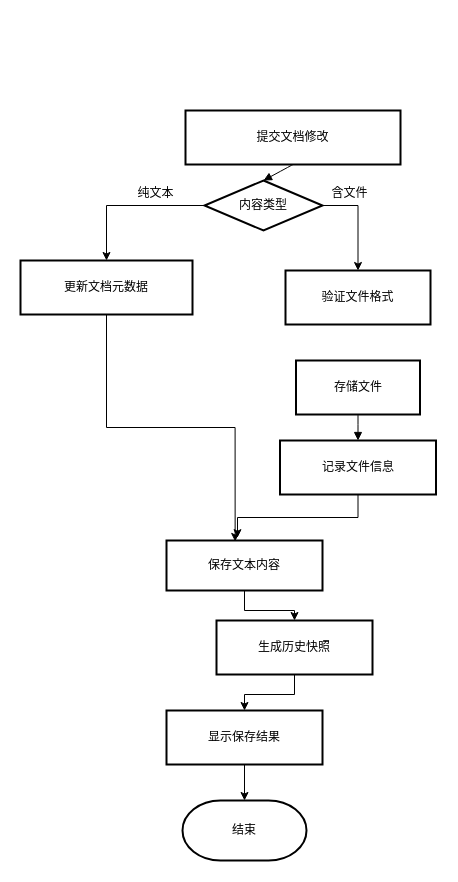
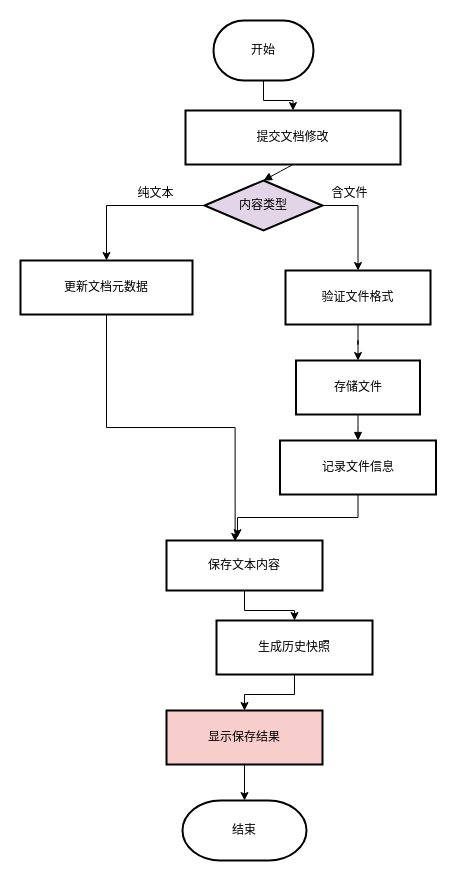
+ <mxCell id="20" value="开始" style="strokeWidth=2;html=1;shape=mxgraph.flowchart.terminator;whiteSpace=wrap;" vertex="1" parent="1"><mxGeometry x="213" y="20" width="100" height="60" as="geometry" /></mxCell>
+ <mxCell id="19" value="" style="edgeStyle=orthogonalEdgeStyle;rounded=0;orthogonalLoop=1;jettySize=auto;html=1;" edge="1" parent="1" source="20" target="2"><mxGeometry relative="1" as="geometry" /></mxCell>
- <mxCell id="5" value="内容类型" style="rhombus;strokeWidth=2;whiteSpace=wrap;" vertex="1" parent="1"><mxGeometry x="204" y="180" width="118" height="50" as="geometry" /></mxCell>
+ <mxCell id="5" value="内容类型" style="rhombus;strokeWidth=2;whiteSpace=wrap;fillColor=#e1d5e7;" vertex="1" parent="1"><mxGeometry x="204" y="180" width="118" height="50" as="geometry" /></mxCell>
+ <mxCell id="11" value="" style="edgeStyle=orthogonalEdgeStyle;rounded=0;orthogonalLoop=1;jettySize=auto;html=1;" edge="1" parent="1" source="12" target="13"><mxGeometry relative="1" as="geometry" /></mxCell>
- <mxCell id="16" value="显示保存结果" style="whiteSpace=wrap;strokeWidth=2;" vertex="1" parent="1"><mxGeometry x="166" y="710" width="156" height="54" as="geometry" /></mxCell>
+ <mxCell id="16" value="显示保存结果" style="whiteSpace=wrap;strokeWidth=2;fillColor=#f8cecc;" vertex="1" parent="1"><mxGeometry x="166" y="710" width="156" height="54" as="geometry" /></mxCell>
